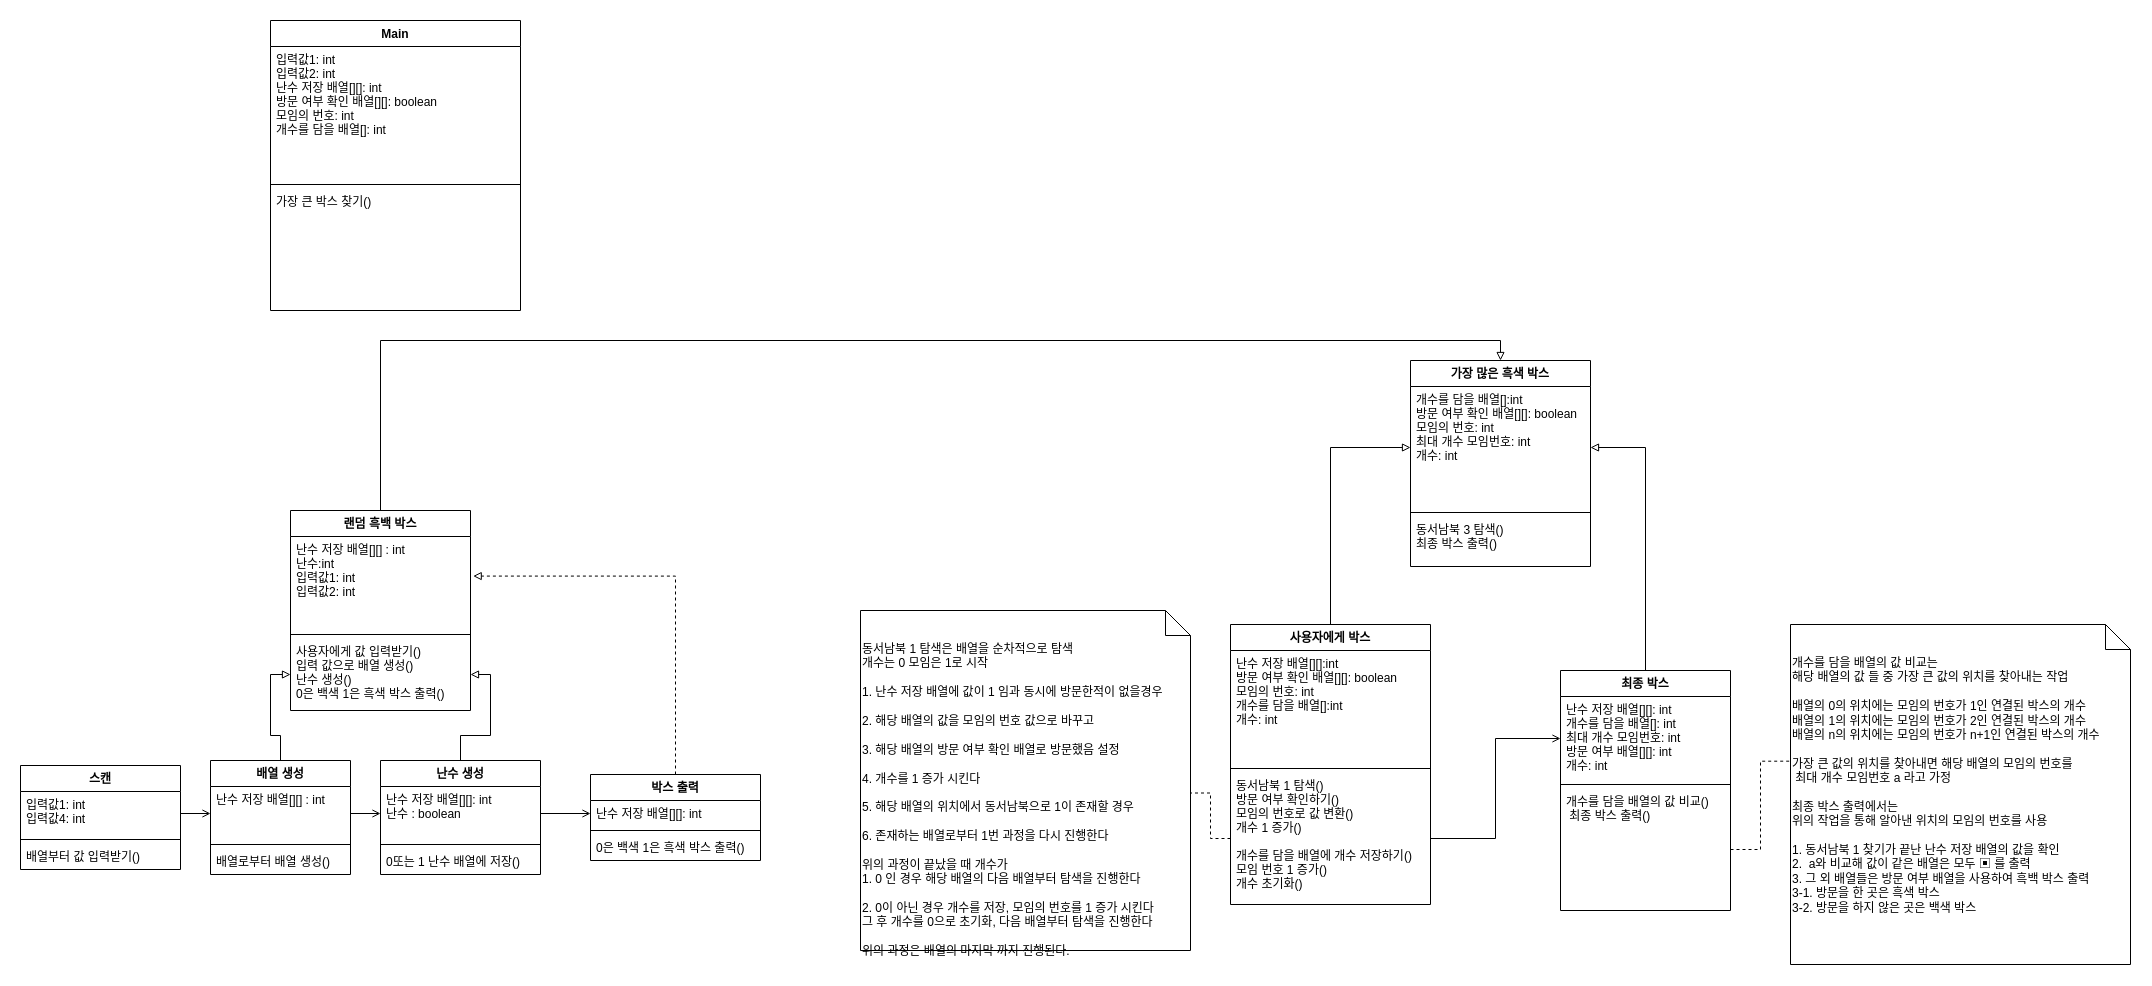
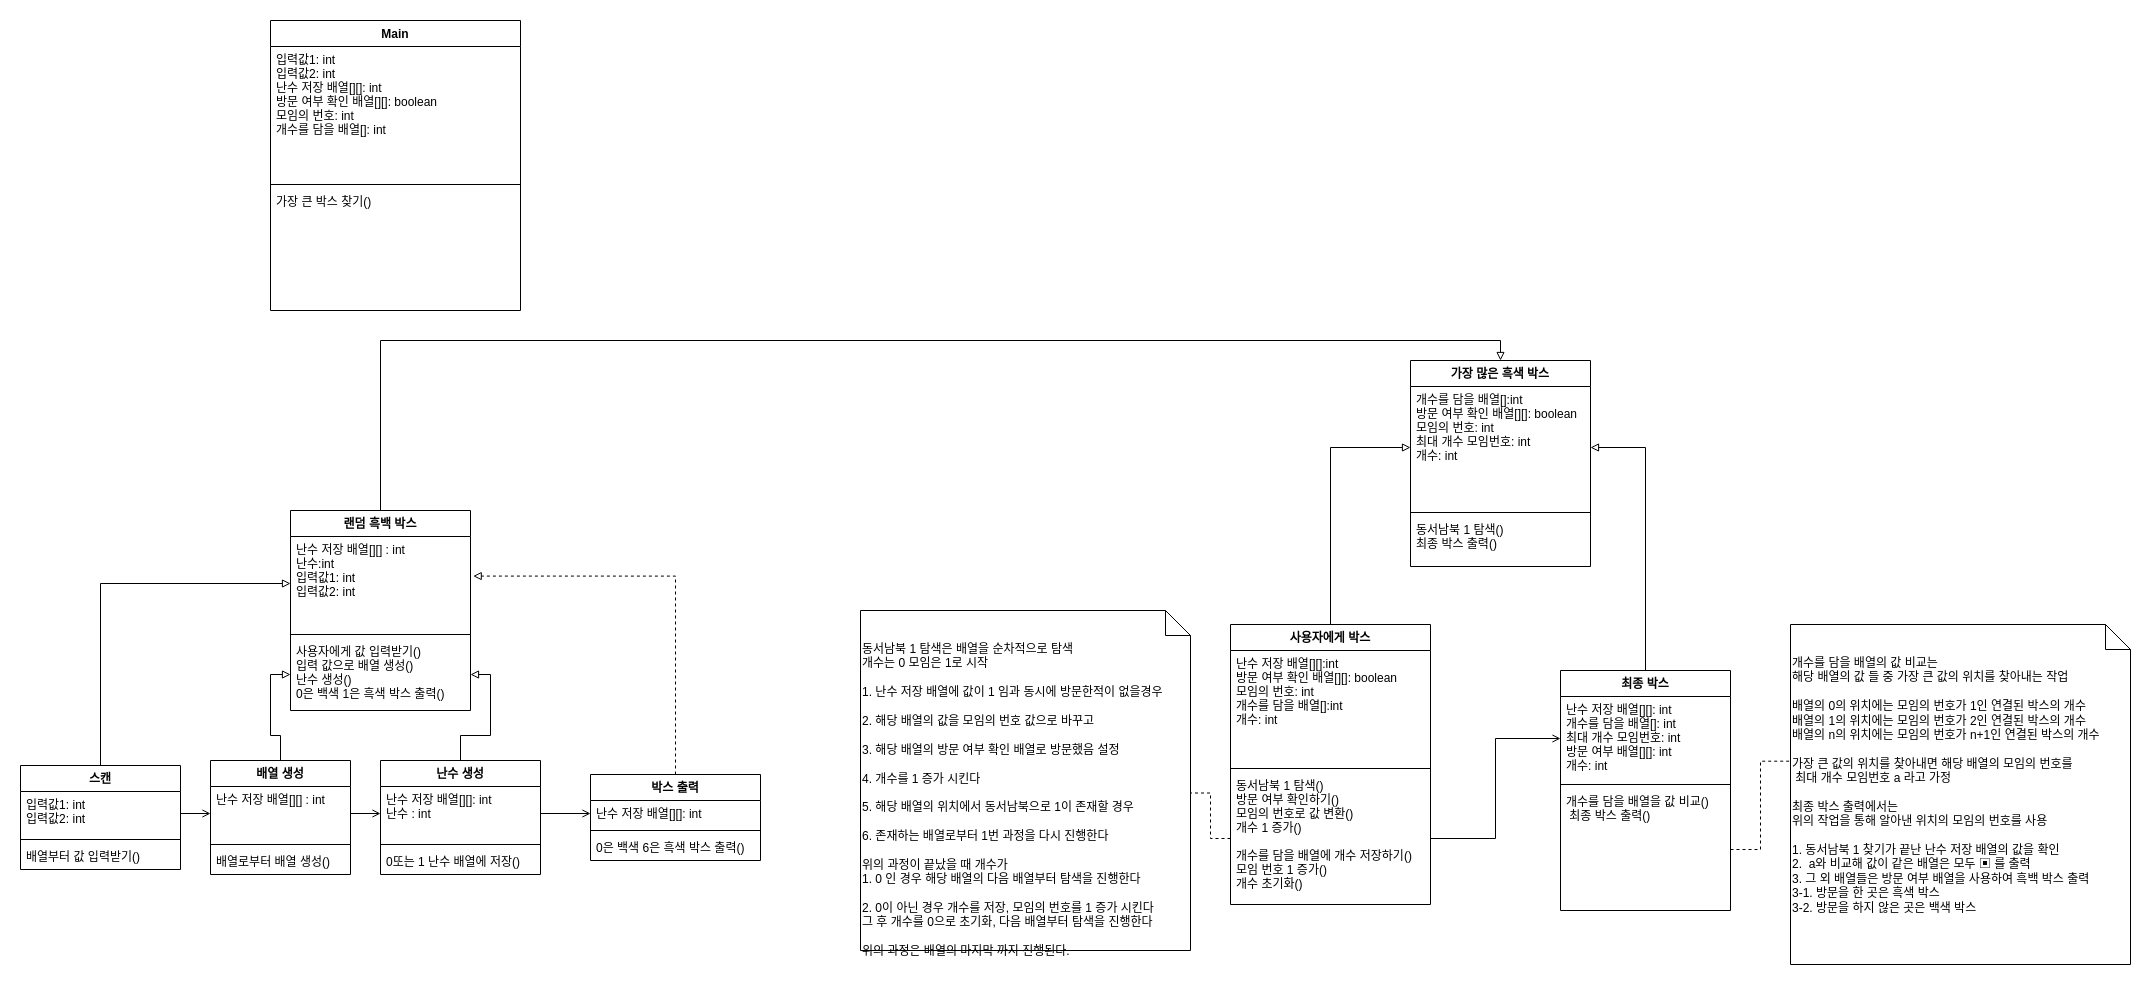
- <mxCell id="14" value="동서남북 3 탐색()&#10;최종 박스 출력()" style="text;strokeColor=none;fillColor=none;align=left;verticalAlign=top;spacingLeft=4;spacingRight=4;overflow=hidden;rotatable=0;points=[[0,0.5],[1,0.5]];portConstraint=eastwest;" parent="11" vertex="1"><mxGeometry y="156" width="180" height="50" as="geometry" /></mxCell>
+ <mxCell id="14" value="동서남북 1 탐색()&#10;최종 박스 출력()" style="text;strokeColor=none;fillColor=none;align=left;verticalAlign=top;spacingLeft=4;spacingRight=4;overflow=hidden;rotatable=0;points=[[0,0.5],[1,0.5]];portConstraint=eastwest;" parent="11" vertex="1"><mxGeometry y="156" width="180" height="50" as="geometry" /></mxCell>
+ <mxCell id="45" style="edgeStyle=orthogonalEdgeStyle;rounded=0;orthogonalLoop=1;jettySize=auto;html=1;exitX=0.5;exitY=0;exitDx=0;exitDy=0;entryX=0;entryY=0.5;entryDx=0;entryDy=0;fontSize=12;endArrow=block;endFill=0;" edge="1" parent="1" source="41" target="4"><mxGeometry relative="1" as="geometry" /></mxCell>
- <mxCell id="27" value="난수 저장 배열[][]: int&#10;난수 : boolean" style="text;strokeColor=none;fillColor=none;align=left;verticalAlign=top;spacingLeft=4;spacingRight=4;overflow=hidden;rotatable=0;points=[[0,0.5],[1,0.5]];portConstraint=eastwest;" vertex="1" parent="26"><mxGeometry y="26" width="160" height="54" as="geometry" /></mxCell>
+ <mxCell id="27" value="난수 저장 배열[][]: int&#10;난수 : int" style="text;strokeColor=none;fillColor=none;align=left;verticalAlign=top;spacingLeft=4;spacingRight=4;overflow=hidden;rotatable=0;points=[[0,0.5],[1,0.5]];portConstraint=eastwest;" vertex="1" parent="26"><mxGeometry y="26" width="160" height="54" as="geometry" /></mxCell>
- <mxCell id="39" value="개수를 담을 배열의 값 비교()&#10; 최종 박스 출력()  &#10;" style="text;strokeColor=none;fillColor=none;align=left;verticalAlign=top;spacingLeft=4;spacingRight=4;overflow=hidden;rotatable=0;points=[[0,0.5],[1,0.5]];portConstraint=eastwest;" vertex="1" parent="36"><mxGeometry y="118" width="170" height="122" as="geometry" /></mxCell>
+ <mxCell id="39" value="개수를 담을 배열을 값 비교()&#10; 최종 박스 출력()  &#10;" style="text;strokeColor=none;fillColor=none;align=left;verticalAlign=top;spacingLeft=4;spacingRight=4;overflow=hidden;rotatable=0;points=[[0,0.5],[1,0.5]];portConstraint=eastwest;" vertex="1" parent="36"><mxGeometry y="118" width="170" height="122" as="geometry" /></mxCell>
- <mxCell id="42" value="입력값1: int&#10;입력값4: int" style="text;strokeColor=none;fillColor=none;align=left;verticalAlign=top;spacingLeft=4;spacingRight=4;overflow=hidden;rotatable=0;points=[[0,0.5],[1,0.5]];portConstraint=eastwest;fontSize=12;" vertex="1" parent="41"><mxGeometry y="26" width="160" height="44" as="geometry" /></mxCell>
+ <mxCell id="42" value="입력값1: int&#10;입력값2: int" style="text;strokeColor=none;fillColor=none;align=left;verticalAlign=top;spacingLeft=4;spacingRight=4;overflow=hidden;rotatable=0;points=[[0,0.5],[1,0.5]];portConstraint=eastwest;fontSize=12;" vertex="1" parent="41"><mxGeometry y="26" width="160" height="44" as="geometry" /></mxCell>
- <mxCell id="24" value="0은 백색 1은 흑색 박스 출력()" style="text;strokeColor=none;fillColor=none;align=left;verticalAlign=top;spacingLeft=4;spacingRight=4;overflow=hidden;rotatable=0;points=[[0,0.5],[1,0.5]];portConstraint=eastwest;" vertex="1" parent="21"><mxGeometry y="60" width="170" height="26" as="geometry" /></mxCell>
+ <mxCell id="24" value="0은 백색 6은 흑색 박스 출력()" style="text;strokeColor=none;fillColor=none;align=left;verticalAlign=top;spacingLeft=4;spacingRight=4;overflow=hidden;rotatable=0;points=[[0,0.5],[1,0.5]];portConstraint=eastwest;" vertex="1" parent="21"><mxGeometry y="60" width="170" height="26" as="geometry" /></mxCell>
